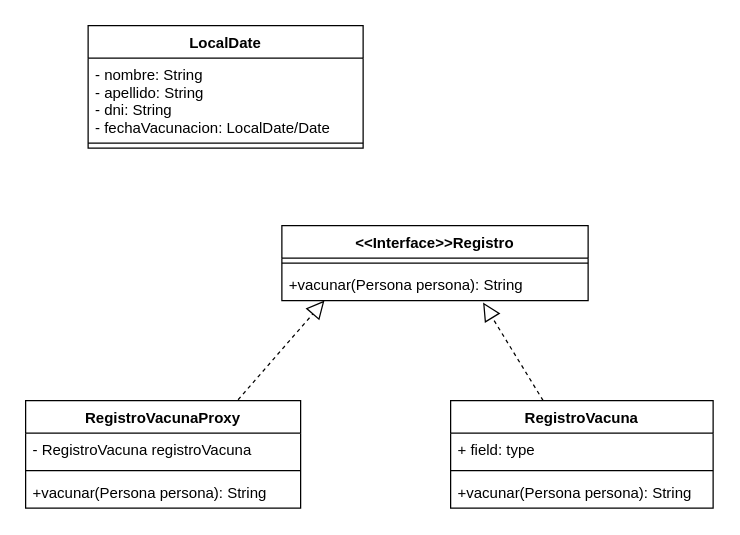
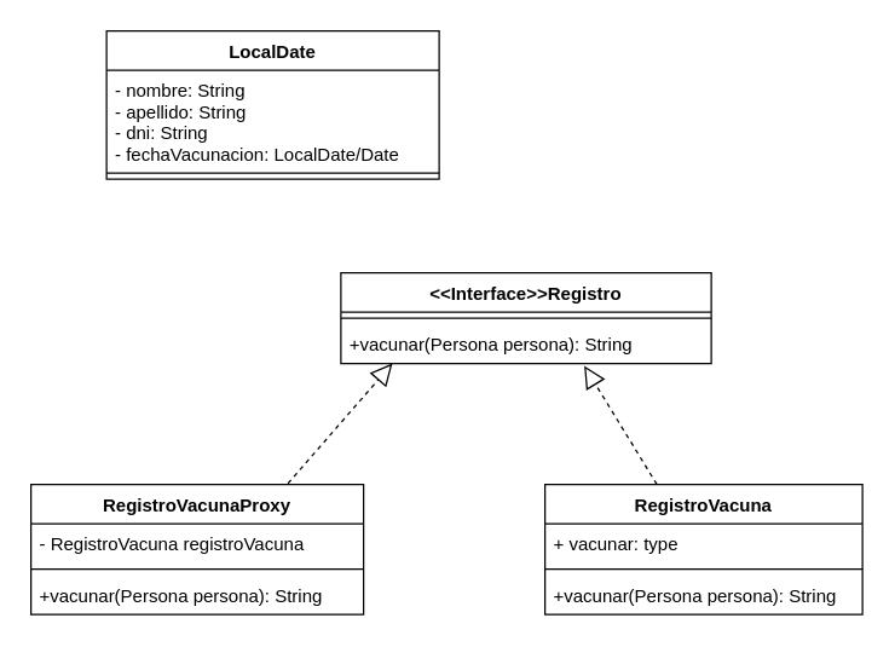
- <mxCell id="10" value="+ field: type" style="text;strokeColor=none;fillColor=none;align=left;verticalAlign=top;spacingLeft=4;spacingRight=4;overflow=hidden;rotatable=0;points=[[0,0.5],[1,0.5]];portConstraint=eastwest;" vertex="1" parent="9"><mxGeometry y="26" width="210" height="26" as="geometry" /></mxCell>
+ <mxCell id="10" value="+ vacunar: type" style="text;strokeColor=none;fillColor=none;align=left;verticalAlign=top;spacingLeft=4;spacingRight=4;overflow=hidden;rotatable=0;points=[[0,0.5],[1,0.5]];portConstraint=eastwest;" vertex="1" parent="9"><mxGeometry y="26" width="210" height="26" as="geometry" /></mxCell>
